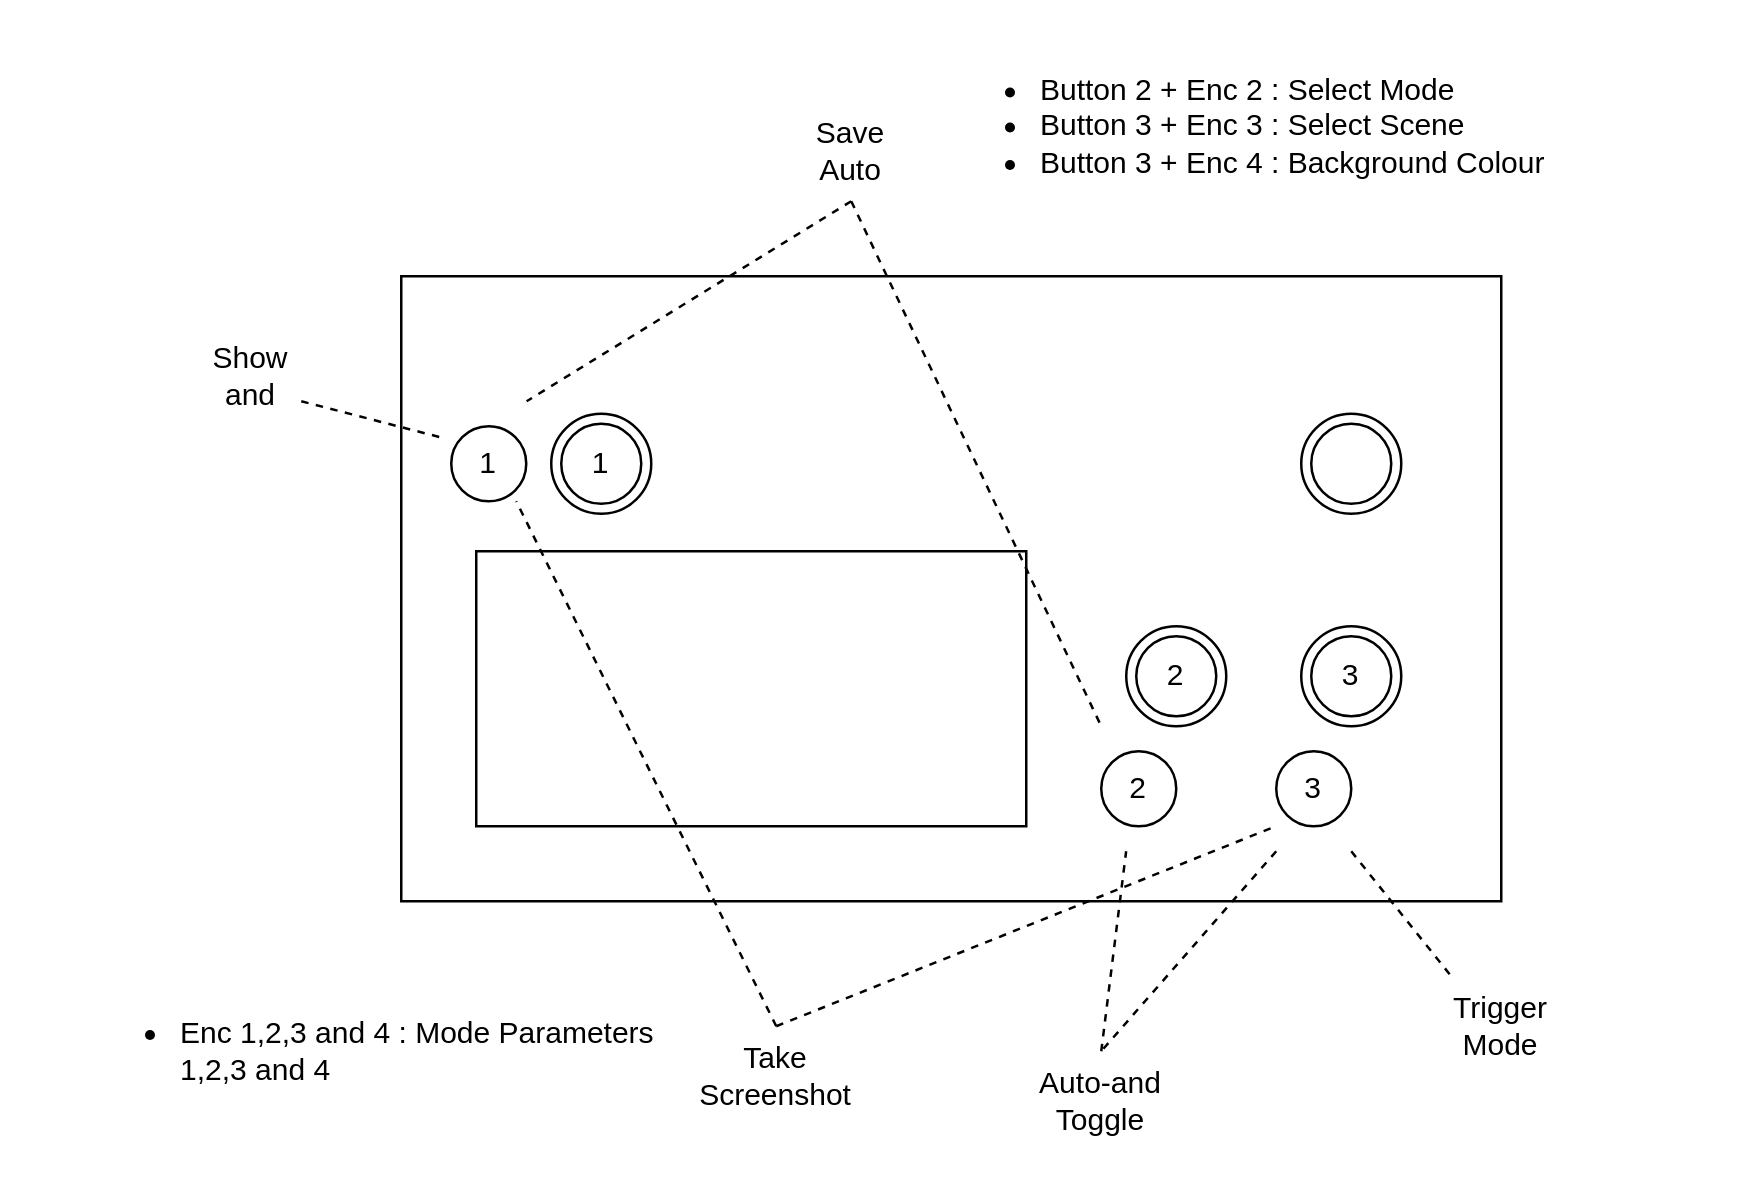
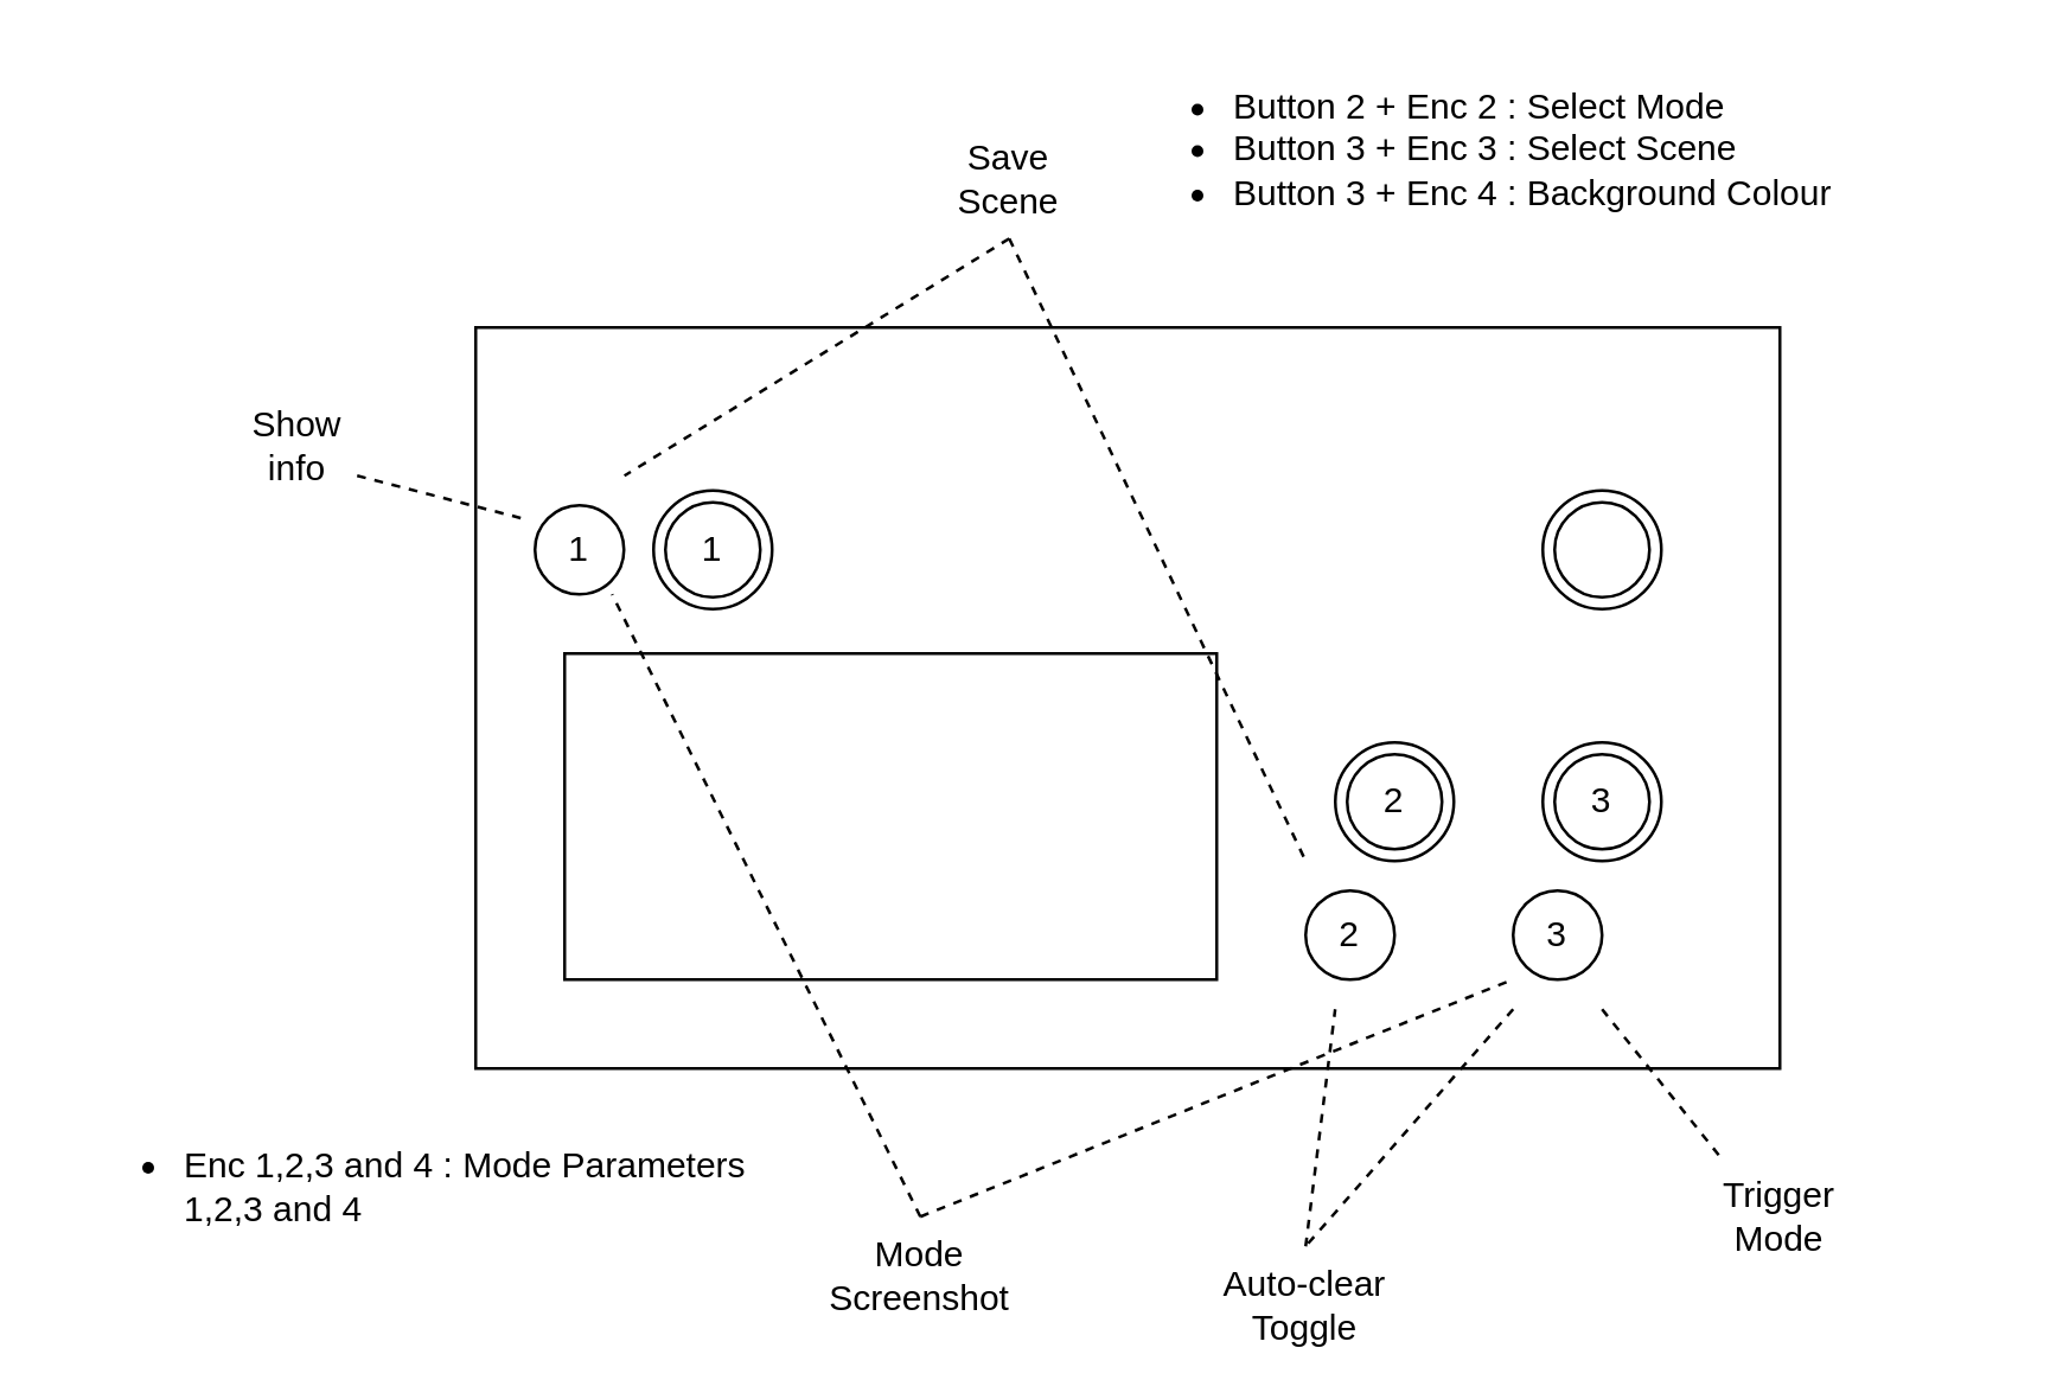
- <mxCell id="26" value="Save Auto" style="text;html=1;strokeColor=none;fillColor=none;align=center;verticalAlign=middle;whiteSpace=wrap;rounded=0;" vertex="1" parent="1"><mxGeometry x="320" y="50" width="40" height="20" as="geometry" /></mxCell>
+ <mxCell id="26" value="Save Scene" style="text;html=1;strokeColor=none;fillColor=none;align=center;verticalAlign=middle;whiteSpace=wrap;rounded=0;" vertex="1" parent="1"><mxGeometry x="320" y="50" width="40" height="20" as="geometry" /></mxCell>
- <mxCell id="12" value="Show and" style="text;html=1;strokeColor=none;fillColor=none;align=center;verticalAlign=middle;whiteSpace=wrap;rounded=0;" vertex="1" parent="1"><mxGeometry x="80" y="140" width="40" height="20" as="geometry" /></mxCell>
+ <mxCell id="12" value="Show info" style="text;html=1;strokeColor=none;fillColor=none;align=center;verticalAlign=middle;whiteSpace=wrap;rounded=0;" vertex="1" parent="1"><mxGeometry x="80" y="140" width="40" height="20" as="geometry" /></mxCell>
- <mxCell id="31" value="&lt;div align=&quot;left&quot;&gt;&lt;ul&gt;&lt;li&gt;Enc 1,2,3 and 4 : Mode Parameters 1,2,3 and 4&lt;br&gt;&lt;/li&gt;&lt;/ul&gt;&lt;/div&gt;" style="text;html=1;strokeColor=none;fillColor=none;align=left;verticalAlign=middle;whiteSpace=wrap;rounded=0;" vertex="1" parent="1"><mxGeometry x="30" y="410" width="240" height="20" as="geometry" /></mxCell>
+ <mxCell id="31" value="&lt;div align=&quot;left&quot;&gt;&lt;ul&gt;&lt;li&gt;Enc 1,2,3 and 4 : Mode Parameters 1,2,3 and 4&lt;br&gt;&lt;/li&gt;&lt;/ul&gt;&lt;/div&gt;" style="text;html=1;strokeColor=none;fillColor=none;align=left;verticalAlign=middle;whiteSpace=wrap;rounded=0;" vertex="1" parent="1"><mxGeometry x="20" y="390" width="240" height="20" as="geometry" /></mxCell>
- <mxCell id="23" value="Take Screenshot" style="text;html=1;strokeColor=none;fillColor=none;align=center;verticalAlign=middle;whiteSpace=wrap;rounded=0;" vertex="1" parent="1"><mxGeometry x="290" y="420" width="40" height="20" as="geometry" /></mxCell>
+ <mxCell id="23" value="Mode Screenshot" style="text;html=1;strokeColor=none;fillColor=none;align=center;verticalAlign=middle;whiteSpace=wrap;rounded=0;" vertex="1" parent="1"><mxGeometry x="290" y="420" width="40" height="20" as="geometry" /></mxCell>
- <mxCell id="20" value="Auto-and Toggle" style="text;html=1;strokeColor=none;fillColor=none;align=center;verticalAlign=middle;whiteSpace=wrap;rounded=0;" vertex="1" parent="1"><mxGeometry x="405" y="430" width="70" height="20" as="geometry" /></mxCell>
+ <mxCell id="20" value="Auto-clear Toggle" style="text;html=1;strokeColor=none;fillColor=none;align=center;verticalAlign=middle;whiteSpace=wrap;rounded=0;" vertex="1" parent="1"><mxGeometry x="405" y="430" width="70" height="20" as="geometry" /></mxCell>
